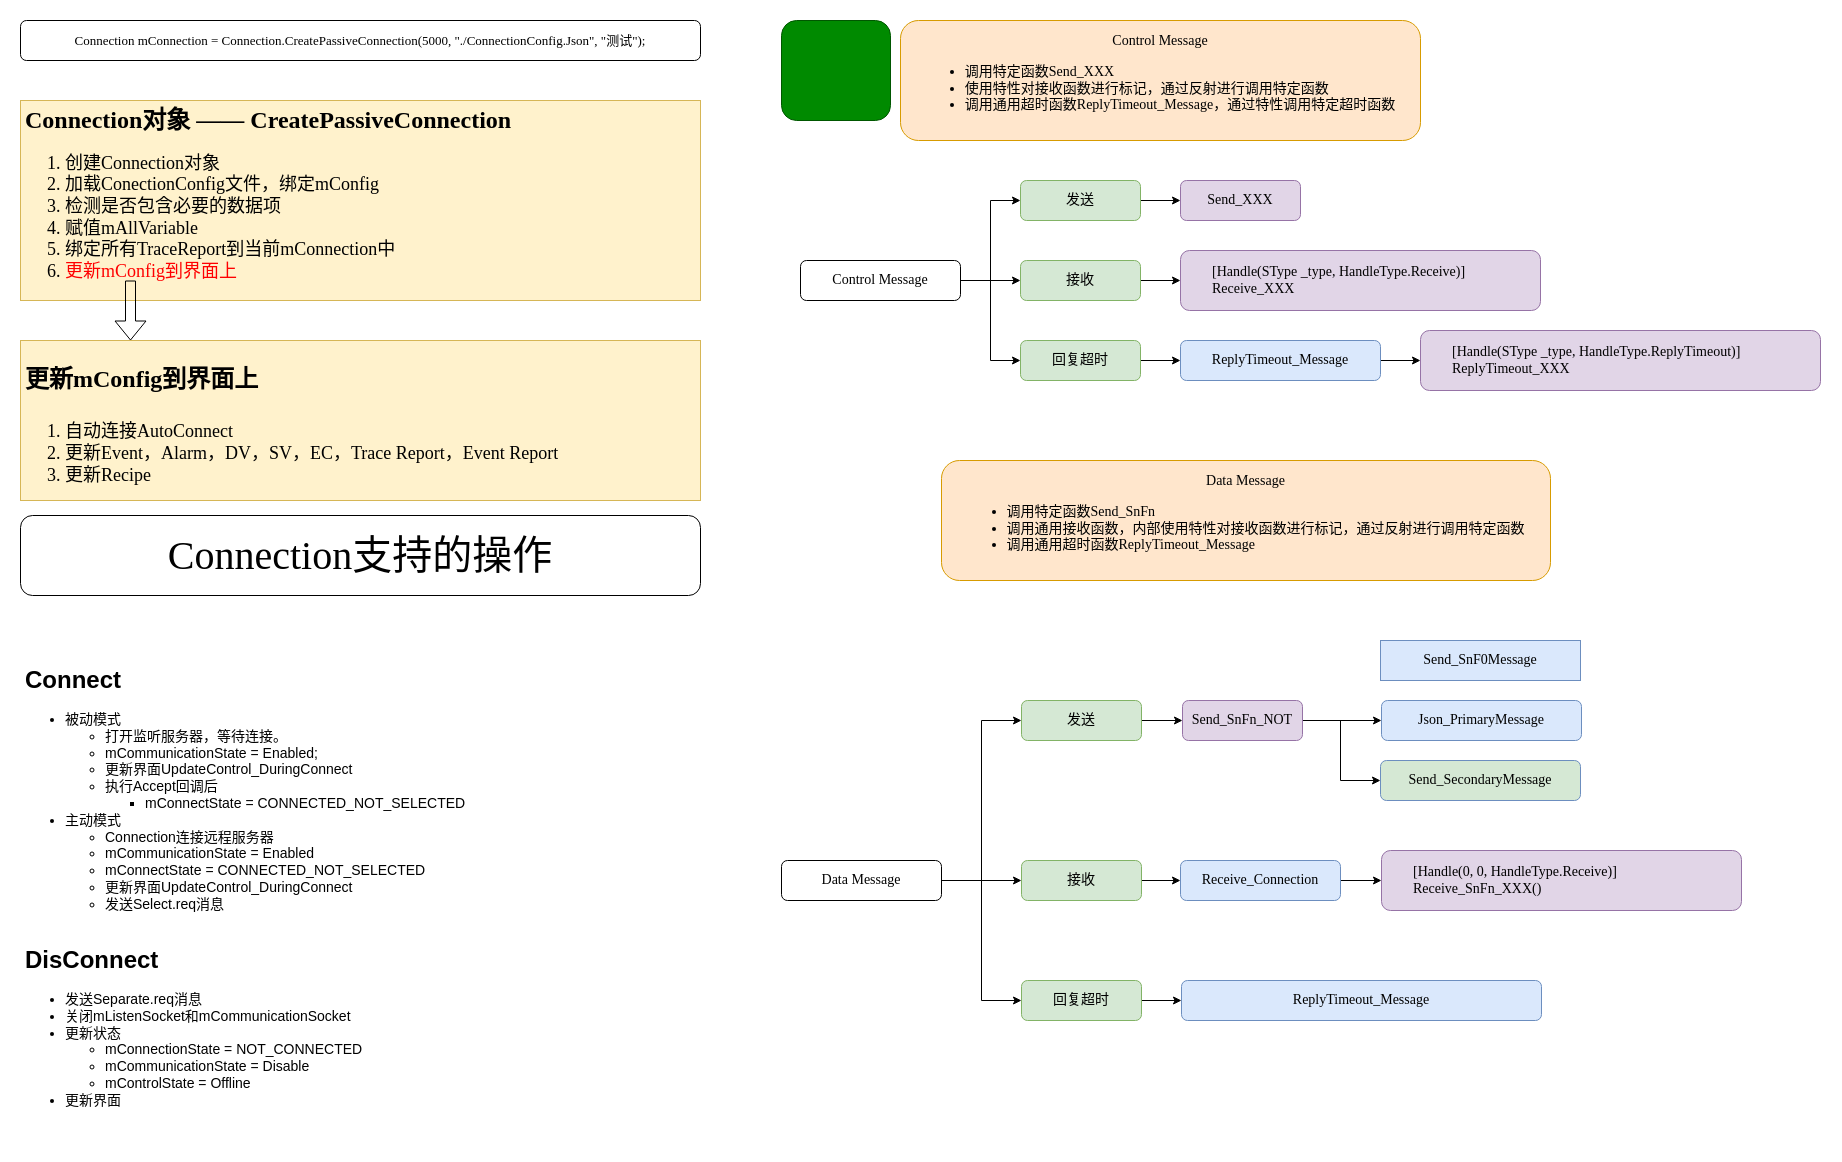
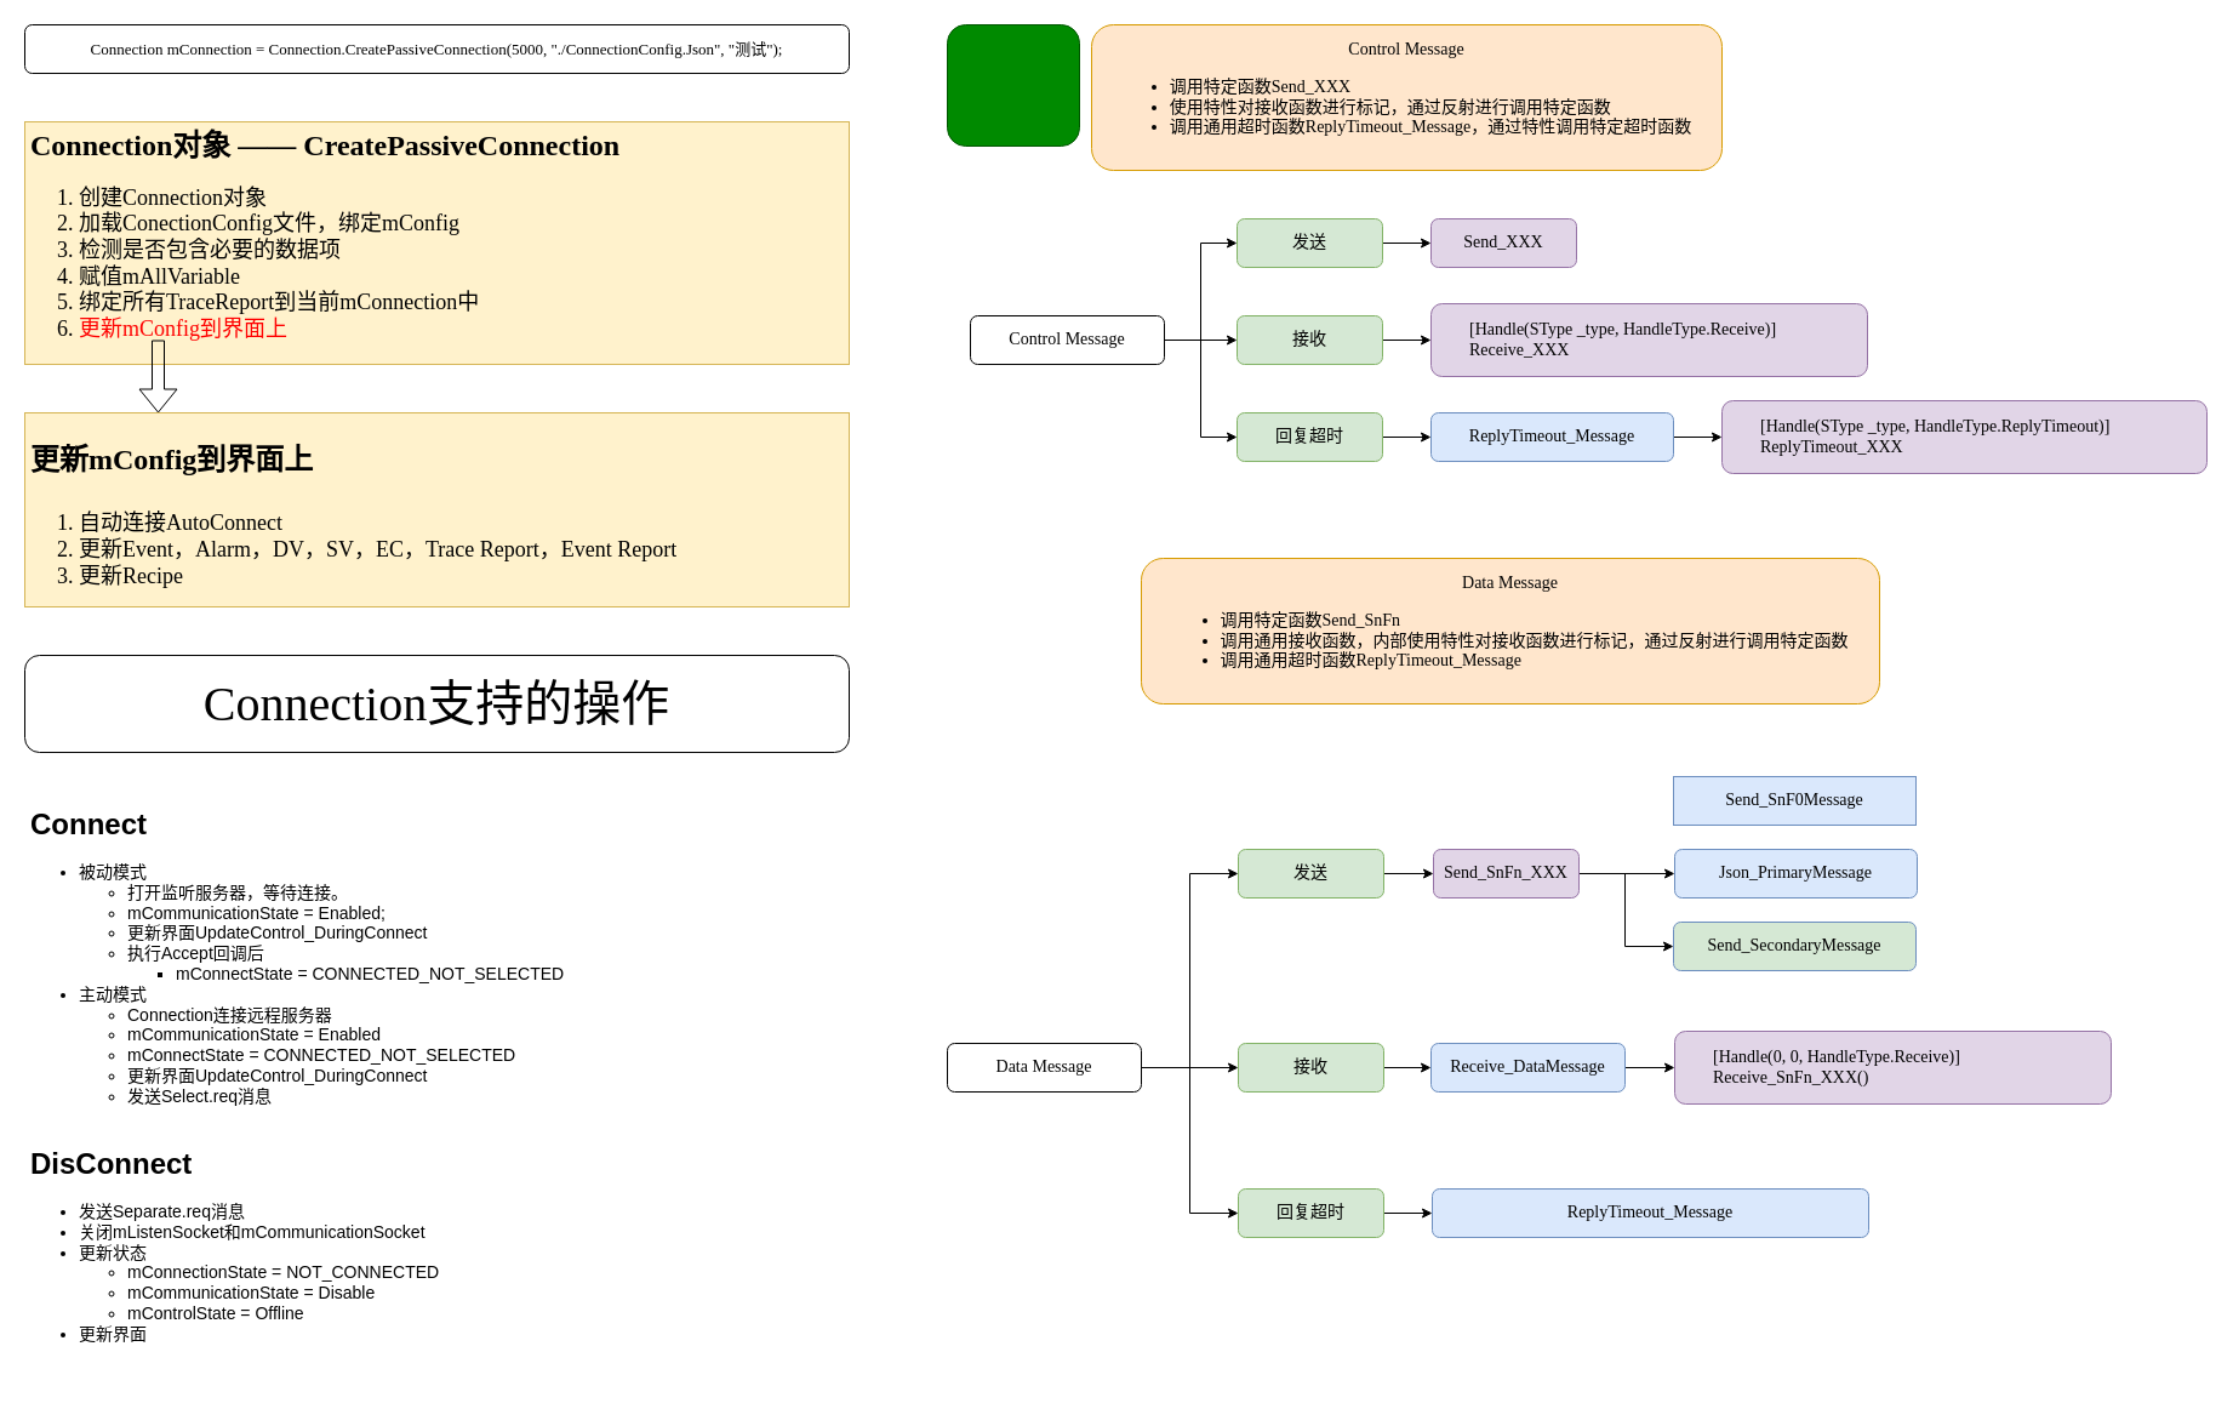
- <mxCell id="7" value="Connection支持的操作" style="rounded=1;whiteSpace=wrap;html=1;fontFamily=Comic Sans MS;fontSize=40;fontColor=#000000;movable=0;resizable=0;rotatable=0;deletable=0;editable=0;connectable=0;" vertex="1" parent="1"><mxGeometry x="20" y="515" width="680" height="80" as="geometry" /></mxCell>
+ <mxCell id="7" value="Connection支持的操作" style="rounded=1;whiteSpace=wrap;html=1;fontFamily=Comic Sans MS;fontSize=40;fontColor=#000000;movable=0;resizable=0;rotatable=0;deletable=0;editable=0;connectable=0;" vertex="1" parent="1"><mxGeometry x="20" y="540" width="680" height="80" as="geometry" /></mxCell>
- <mxCell id="40" value="Send_SnFn_NOT" style="rounded=1;whiteSpace=wrap;html=1;fontFamily=Comic Sans MS;labelBackgroundColor=none;fontSize=14;fillColor=#e1d5e7;strokeColor=#9673a6;movable=0;resizable=0;rotatable=0;deletable=0;editable=0;connectable=0;" vertex="1" parent="1"><mxGeometry x="1182" y="700" width="120" height="40" as="geometry" /></mxCell>
+ <mxCell id="40" value="Send_SnFn_XXX" style="rounded=1;whiteSpace=wrap;html=1;fontFamily=Comic Sans MS;labelBackgroundColor=none;fontSize=14;fillColor=#e1d5e7;strokeColor=#9673a6;movable=0;resizable=0;rotatable=0;deletable=0;editable=0;connectable=0;" vertex="1" parent="1"><mxGeometry x="1182" y="700" width="120" height="40" as="geometry" /></mxCell>
- <mxCell id="44" value="Receive_Connection" style="rounded=1;whiteSpace=wrap;html=1;fontFamily=Comic Sans MS;labelBackgroundColor=none;fontSize=14;fillColor=#dae8fc;strokeColor=#6c8ebf;movable=0;resizable=0;rotatable=0;deletable=0;editable=0;connectable=0;" vertex="1" parent="1"><mxGeometry x="1180" y="860" width="160" height="40" as="geometry" /></mxCell>
+ <mxCell id="44" value="Receive_DataMessage" style="rounded=1;whiteSpace=wrap;html=1;fontFamily=Comic Sans MS;labelBackgroundColor=none;fontSize=14;fillColor=#dae8fc;strokeColor=#6c8ebf;movable=0;resizable=0;rotatable=0;deletable=0;editable=0;connectable=0;" vertex="1" parent="1"><mxGeometry x="1180" y="860" width="160" height="40" as="geometry" /></mxCell>
